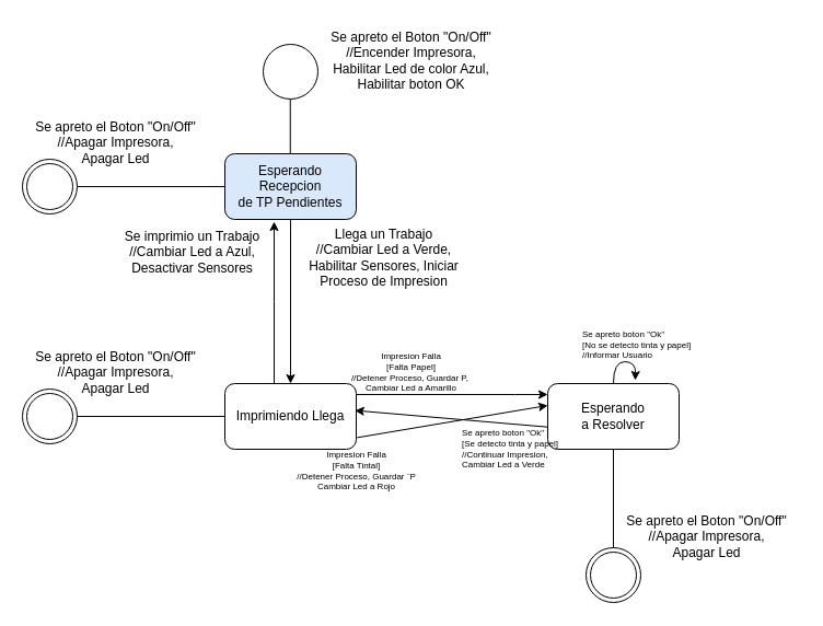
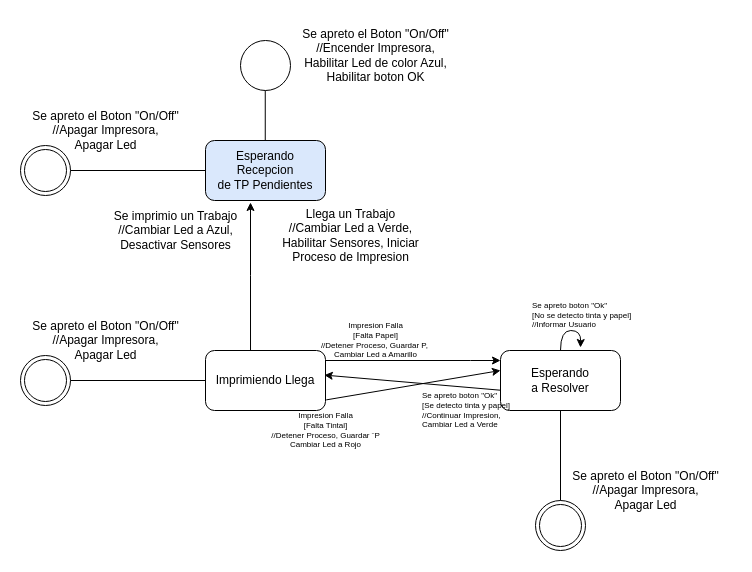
- <mxCell id="5" value="" style="edgeStyle=orthogonalEdgeStyle;rounded=0;orthogonalLoop=1;jettySize=auto;html=1;" edge="1" parent="1" source="6" target="8"><mxGeometry relative="1" as="geometry" /></mxCell>
